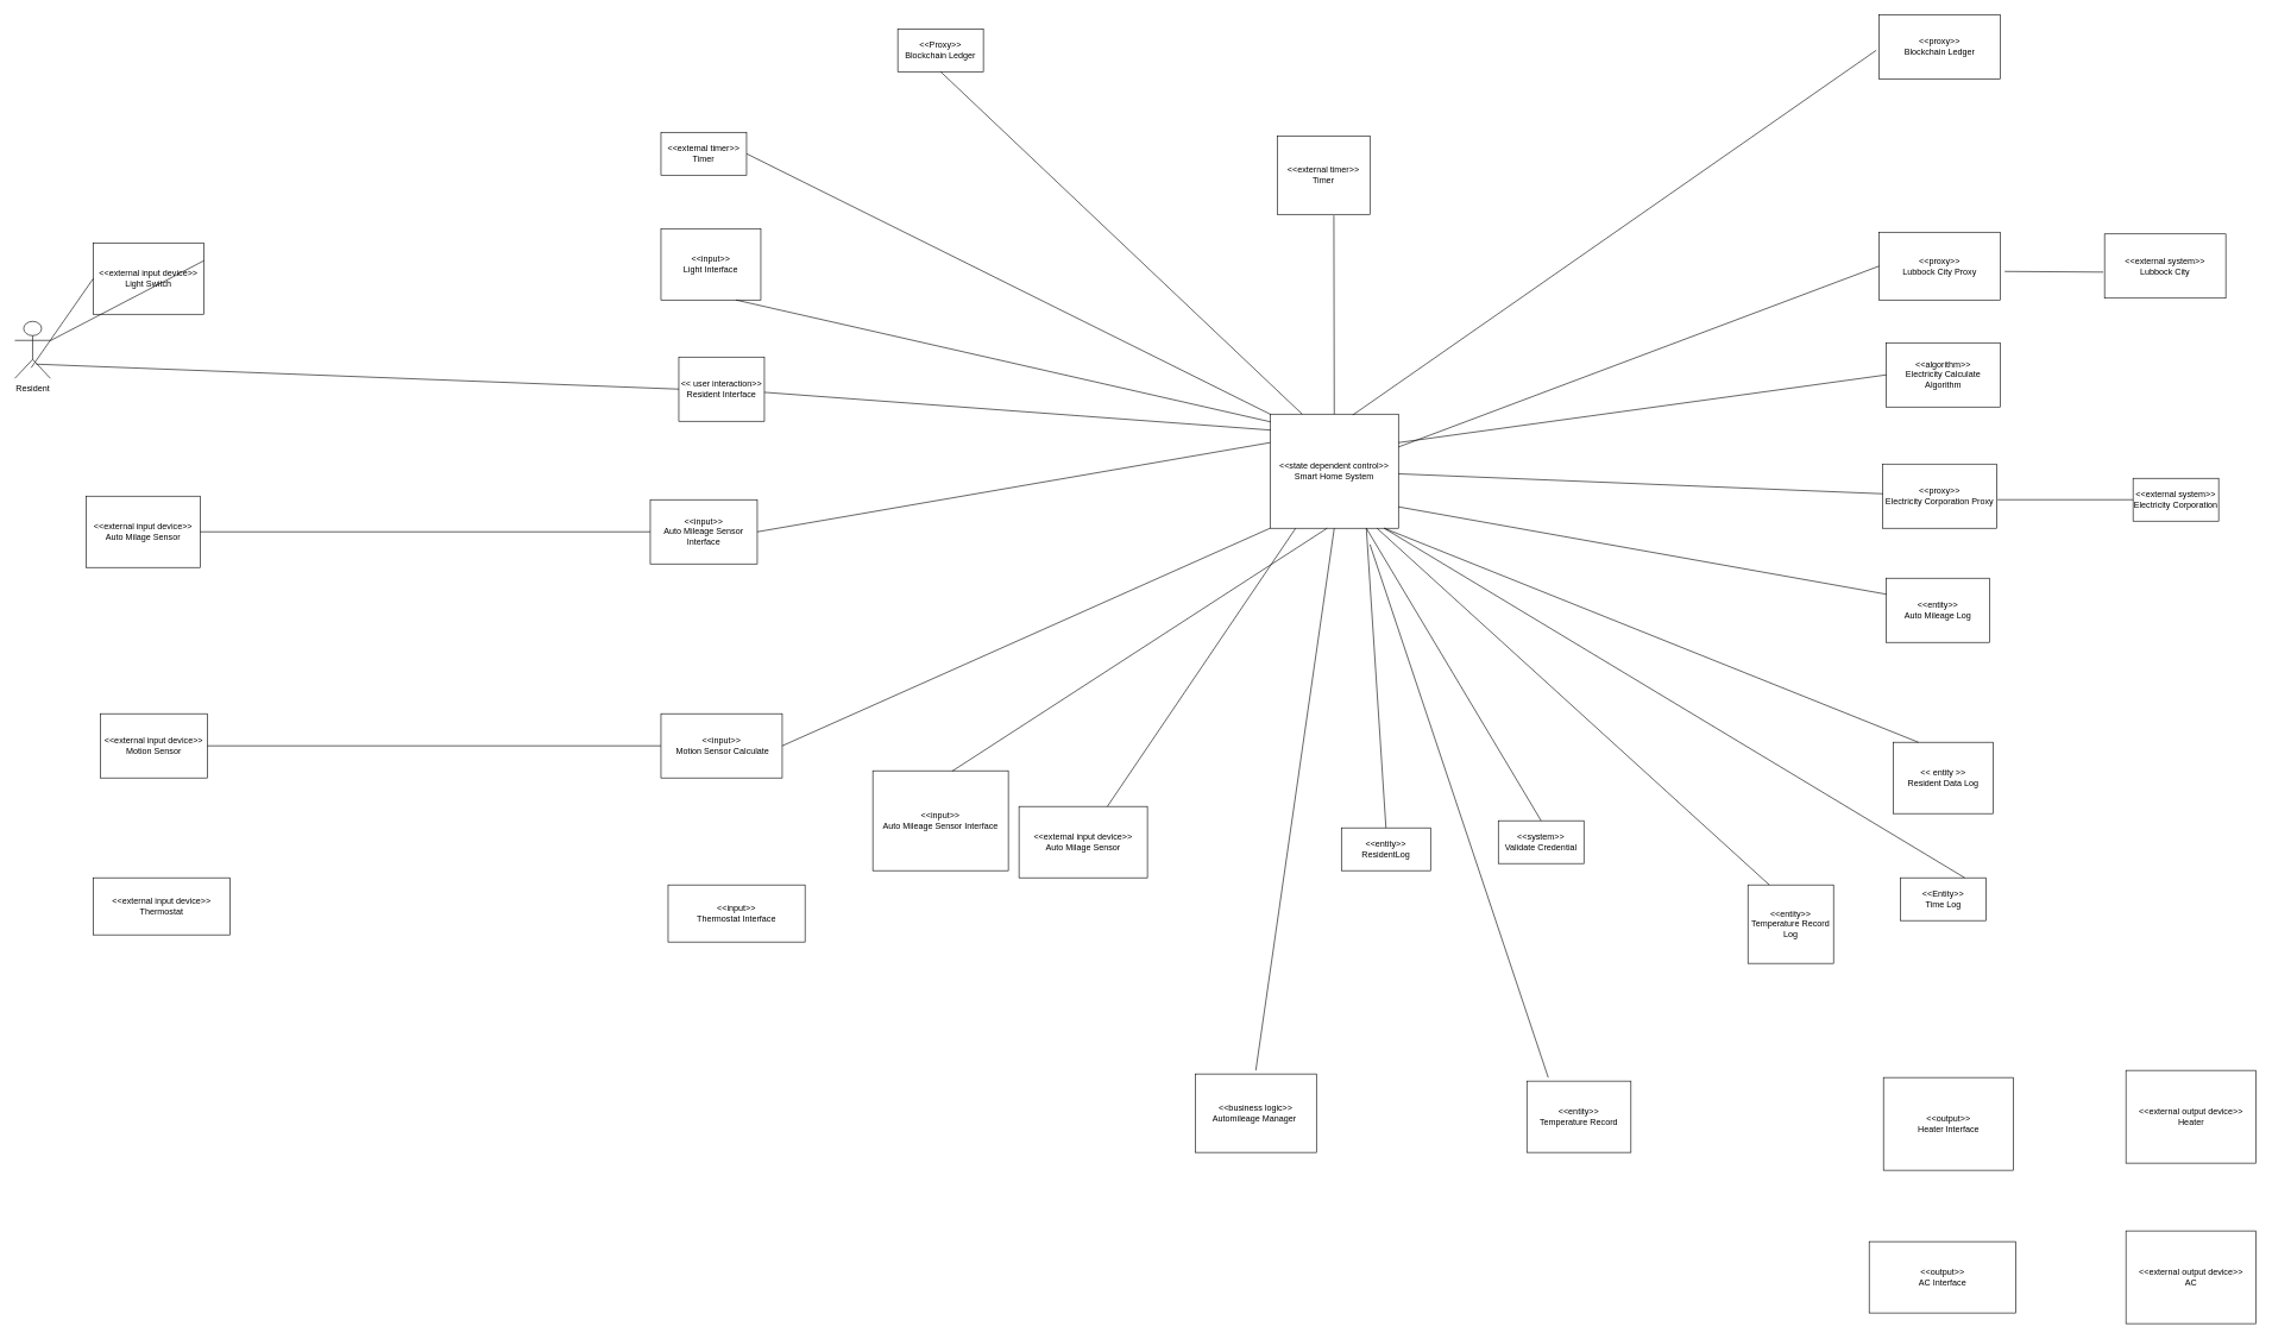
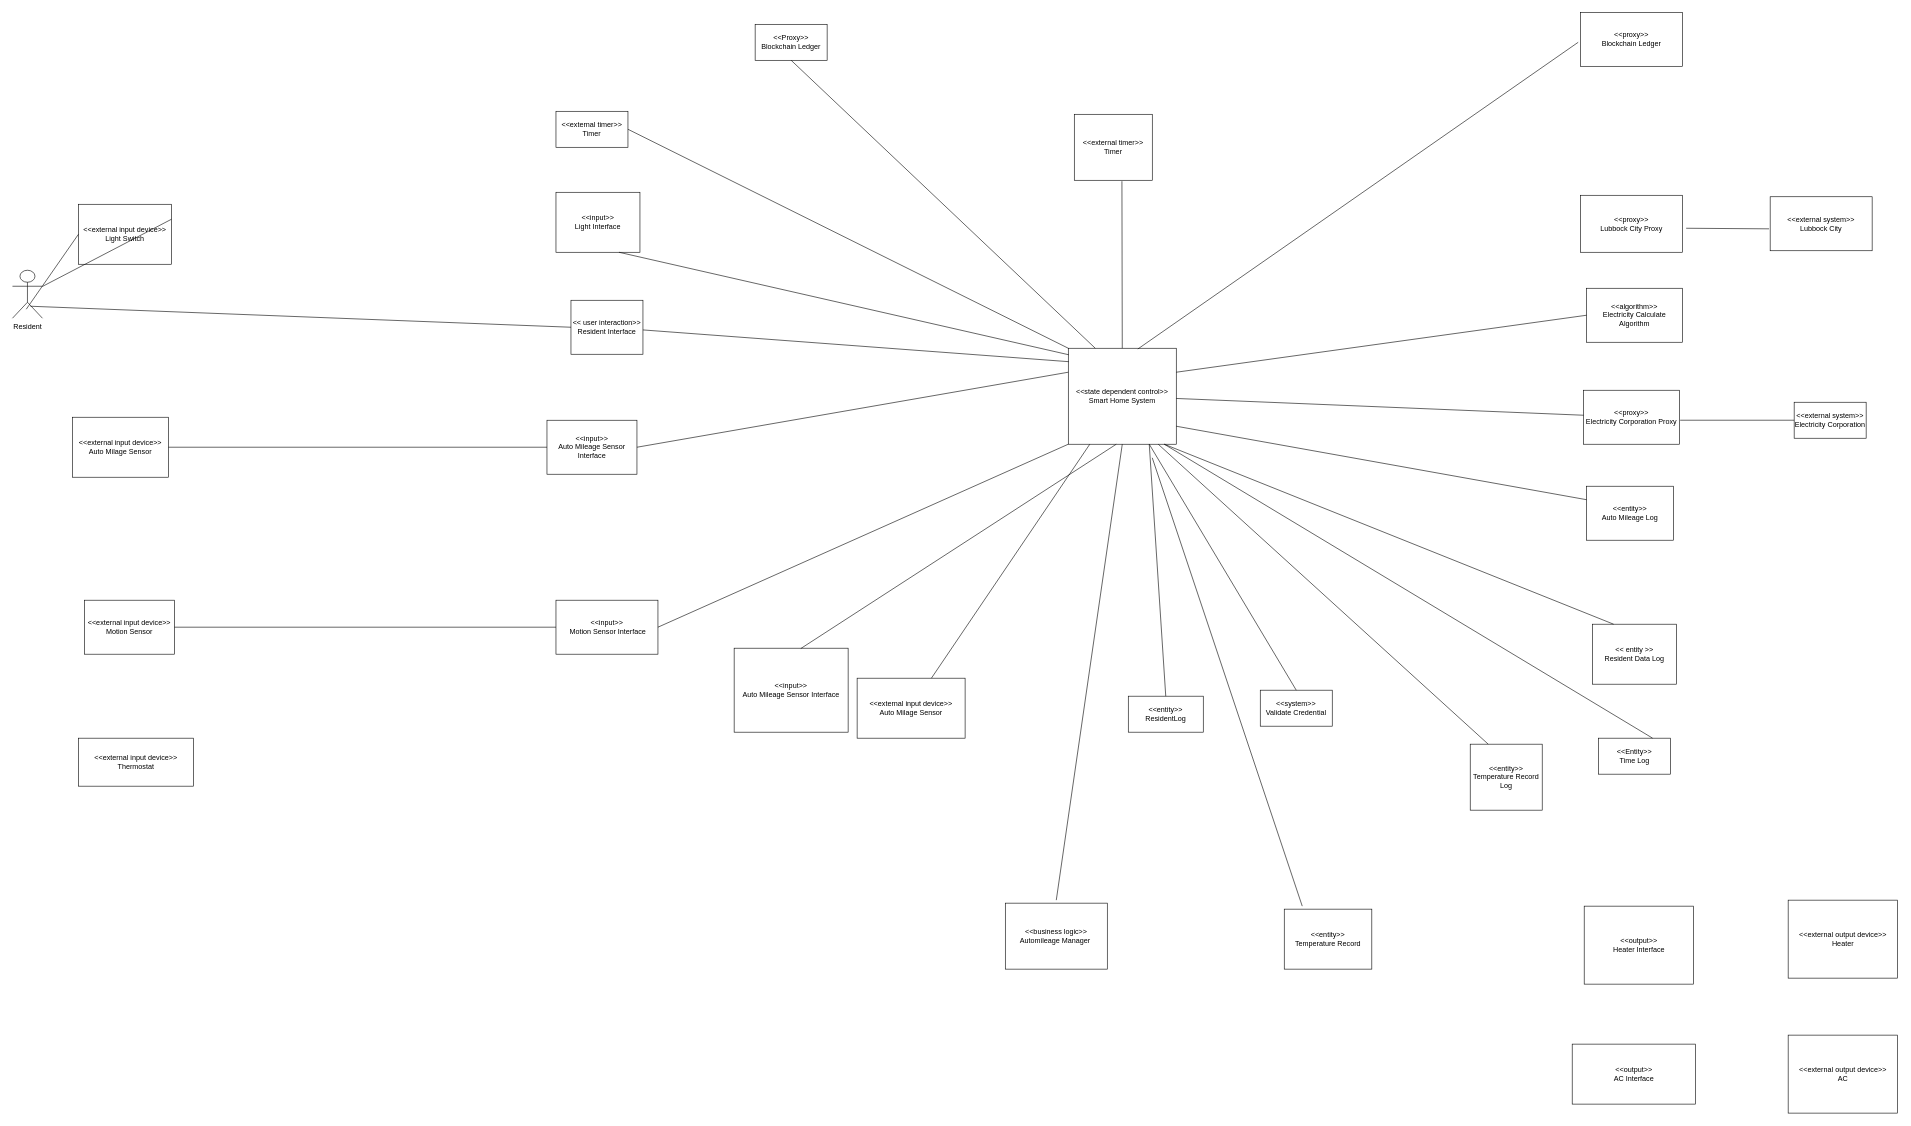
- <mxCell id="26" value="" style="endArrow=none;html=1;rounded=0;entryX=0;entryY=0.5;entryDx=0;entryDy=0;" parent="1" source="3" target="24" edge="1"><mxGeometry width="50" height="50" relative="1" as="geometry"><mxPoint x="2190" y="410" as="sourcePoint" /><mxPoint x="2240" y="360" as="targetPoint" /></mxGeometry></mxCell>
- <mxCell id="4" value="&amp;lt;&amp;lt;input&amp;gt;&amp;gt;&lt;br&gt;&amp;nbsp;Motion Sensor Calculate" style="rounded=0;whiteSpace=wrap;html=1;" parent="1" vertex="1"><mxGeometry x="926" y="1000" width="170" height="90" as="geometry" /></mxCell>
+ <mxCell id="4" value="&amp;lt;&amp;lt;input&amp;gt;&amp;gt;&lt;br&gt;&amp;nbsp;Motion Sensor Interface" style="rounded=0;whiteSpace=wrap;html=1;" parent="1" vertex="1"><mxGeometry x="926" y="1000" width="170" height="90" as="geometry" /></mxCell>
- <mxCell id="50" value="&amp;lt;&amp;lt;input&amp;gt;&amp;gt;&lt;br&gt;Thermostat Interface" style="rounded=0;whiteSpace=wrap;html=1;" parent="1" vertex="1"><mxGeometry x="936" y="1240" width="192" height="80" as="geometry" /></mxCell>
